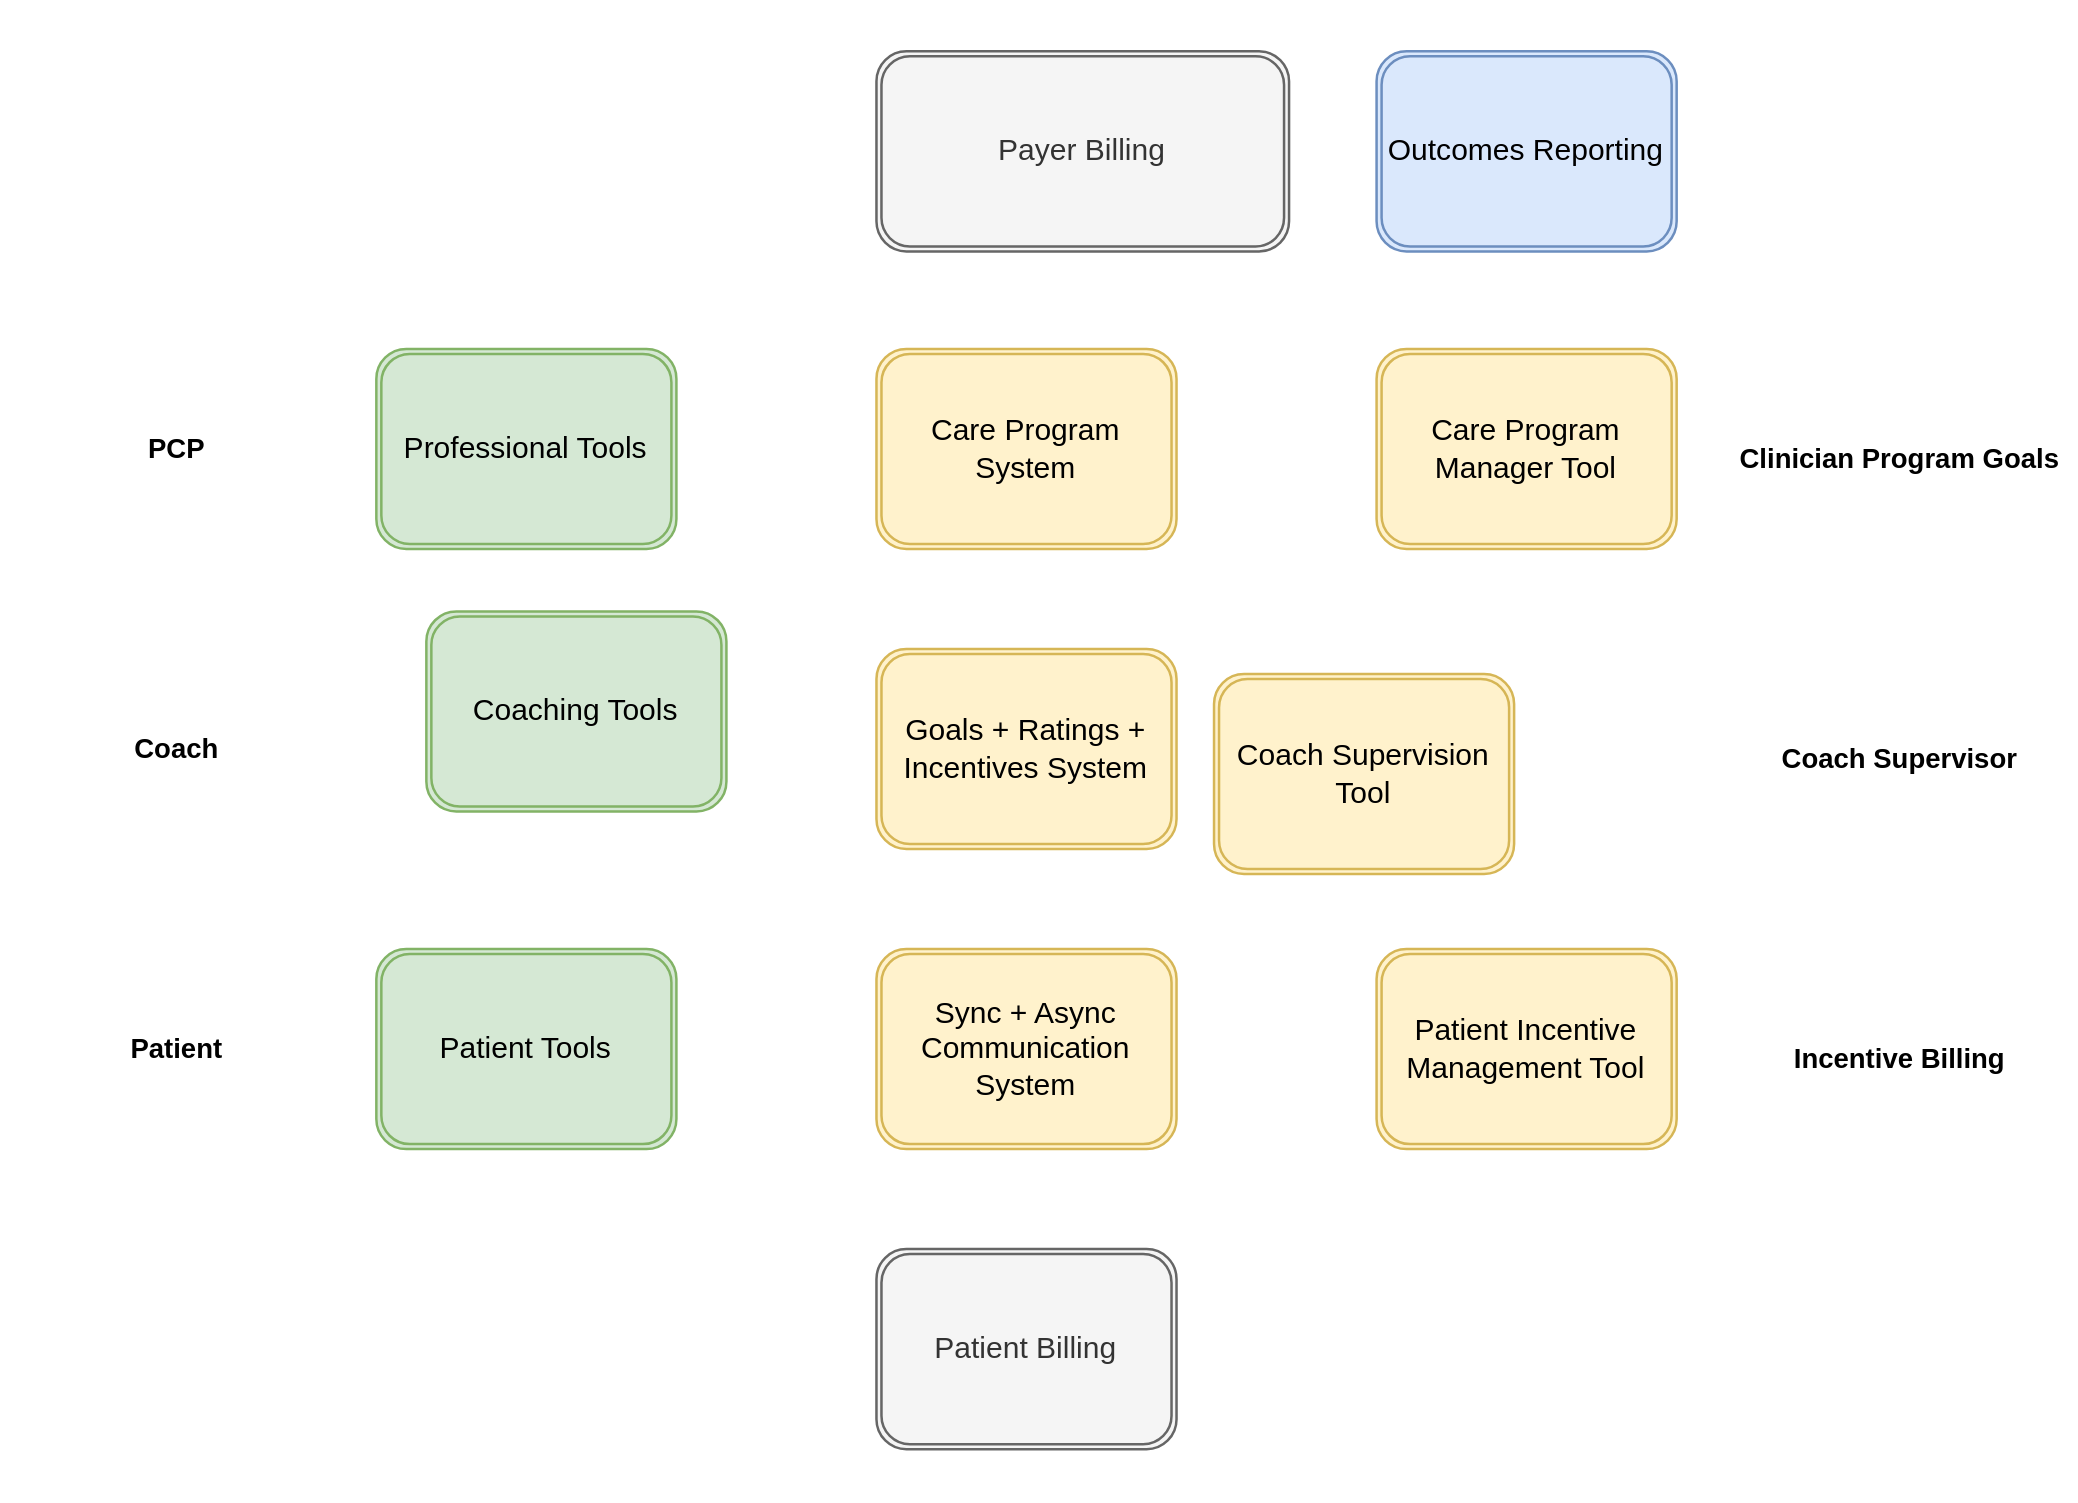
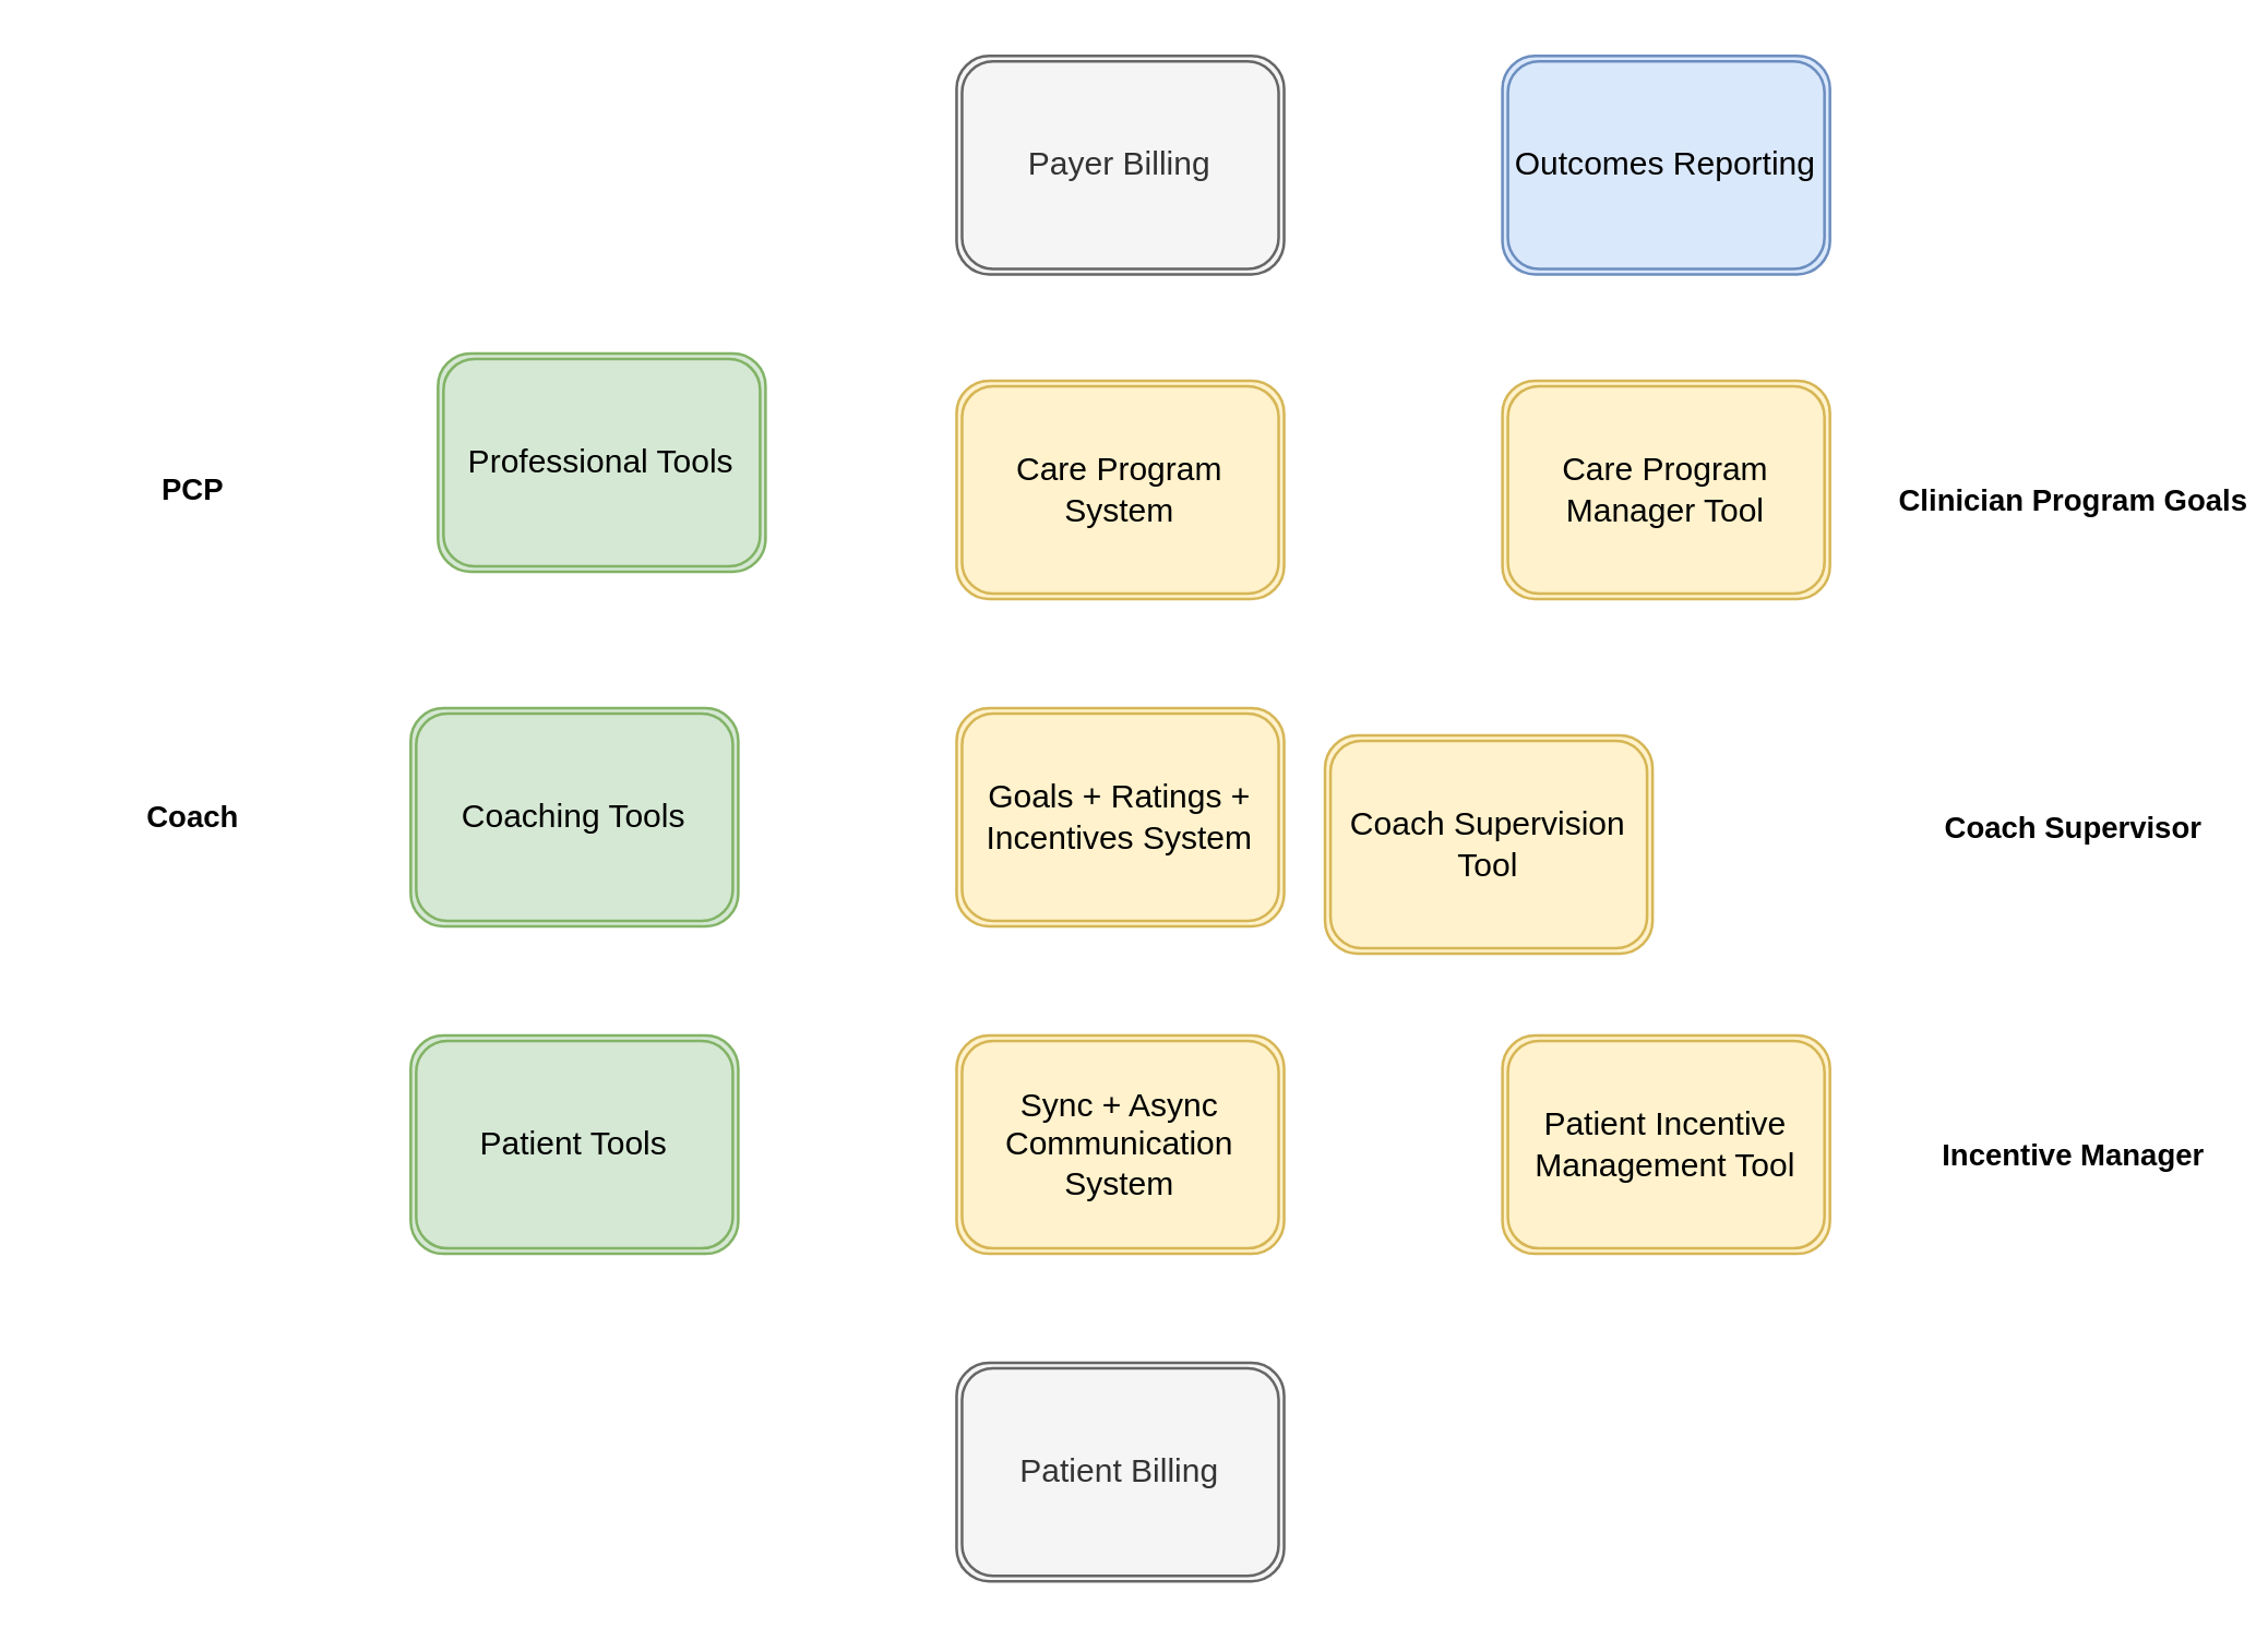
- <mxCell id="18" value="Payer Billing" style="shape=ext;double=1;rounded=1;whiteSpace=wrap;html=1;fillColor=#f5f5f5;strokeColor=#666666;fontColor=#333333;" vertex="1" parent="1"><mxGeometry x="350" y="20" width="165" height="80" as="geometry" /></mxCell>
+ <mxCell id="18" value="Payer Billing" style="shape=ext;double=1;rounded=1;whiteSpace=wrap;html=1;fillColor=#f5f5f5;strokeColor=#666666;fontColor=#333333;" vertex="1" parent="1"><mxGeometry x="350" y="20" width="120" height="80" as="geometry" /></mxCell>
- <mxCell id="2" value="Professional Tools" style="shape=ext;double=1;rounded=1;whiteSpace=wrap;html=1;fillColor=#d5e8d4;strokeColor=#82b366;" vertex="1" parent="1"><mxGeometry x="150" y="139" width="120" height="80" as="geometry" /></mxCell>
+ <mxCell id="2" value="Professional Tools" style="shape=ext;double=1;rounded=1;whiteSpace=wrap;html=1;fillColor=#d5e8d4;strokeColor=#82b366;" vertex="1" parent="1"><mxGeometry x="160" y="129" width="120" height="80" as="geometry" /></mxCell>
- <mxCell id="3" value="Coaching Tools" style="shape=ext;double=1;rounded=1;whiteSpace=wrap;html=1;fillColor=#d5e8d4;strokeColor=#82b366;" vertex="1" parent="1"><mxGeometry x="170" y="244" width="120" height="80" as="geometry" /></mxCell>
+ <mxCell id="3" value="Coaching Tools" style="shape=ext;double=1;rounded=1;whiteSpace=wrap;html=1;fillColor=#d5e8d4;strokeColor=#82b366;" vertex="1" parent="1"><mxGeometry x="150" y="259" width="120" height="80" as="geometry" /></mxCell>
- <mxCell id="10" value="Patient" style="text;strokeColor=none;fillColor=none;html=1;fontSize=11;fontStyle=1;verticalAlign=middle;align=center;" vertex="1" parent="1"><mxGeometry x="20" y="399" width="100" height="40" as="geometry" /></mxCell>
- <mxCell id="14" value="&lt;font style=&quot;font-size: 11px;&quot;&gt;Incentive Billing&lt;br&gt;&lt;/font&gt;" style="text;strokeColor=none;fillColor=none;html=1;fontSize=24;fontStyle=1;verticalAlign=middle;align=center;" vertex="1" parent="1"><mxGeometry x="709" y="399" width="100" height="40" as="geometry" /></mxCell>
+ <mxCell id="14" value="&lt;font style=&quot;font-size: 11px;&quot;&gt;Incentive Manager&lt;br&gt;&lt;/font&gt;" style="text;strokeColor=none;fillColor=none;html=1;fontSize=24;fontStyle=1;verticalAlign=middle;align=center;" vertex="1" parent="1"><mxGeometry x="709" y="399" width="100" height="40" as="geometry" /></mxCell>
